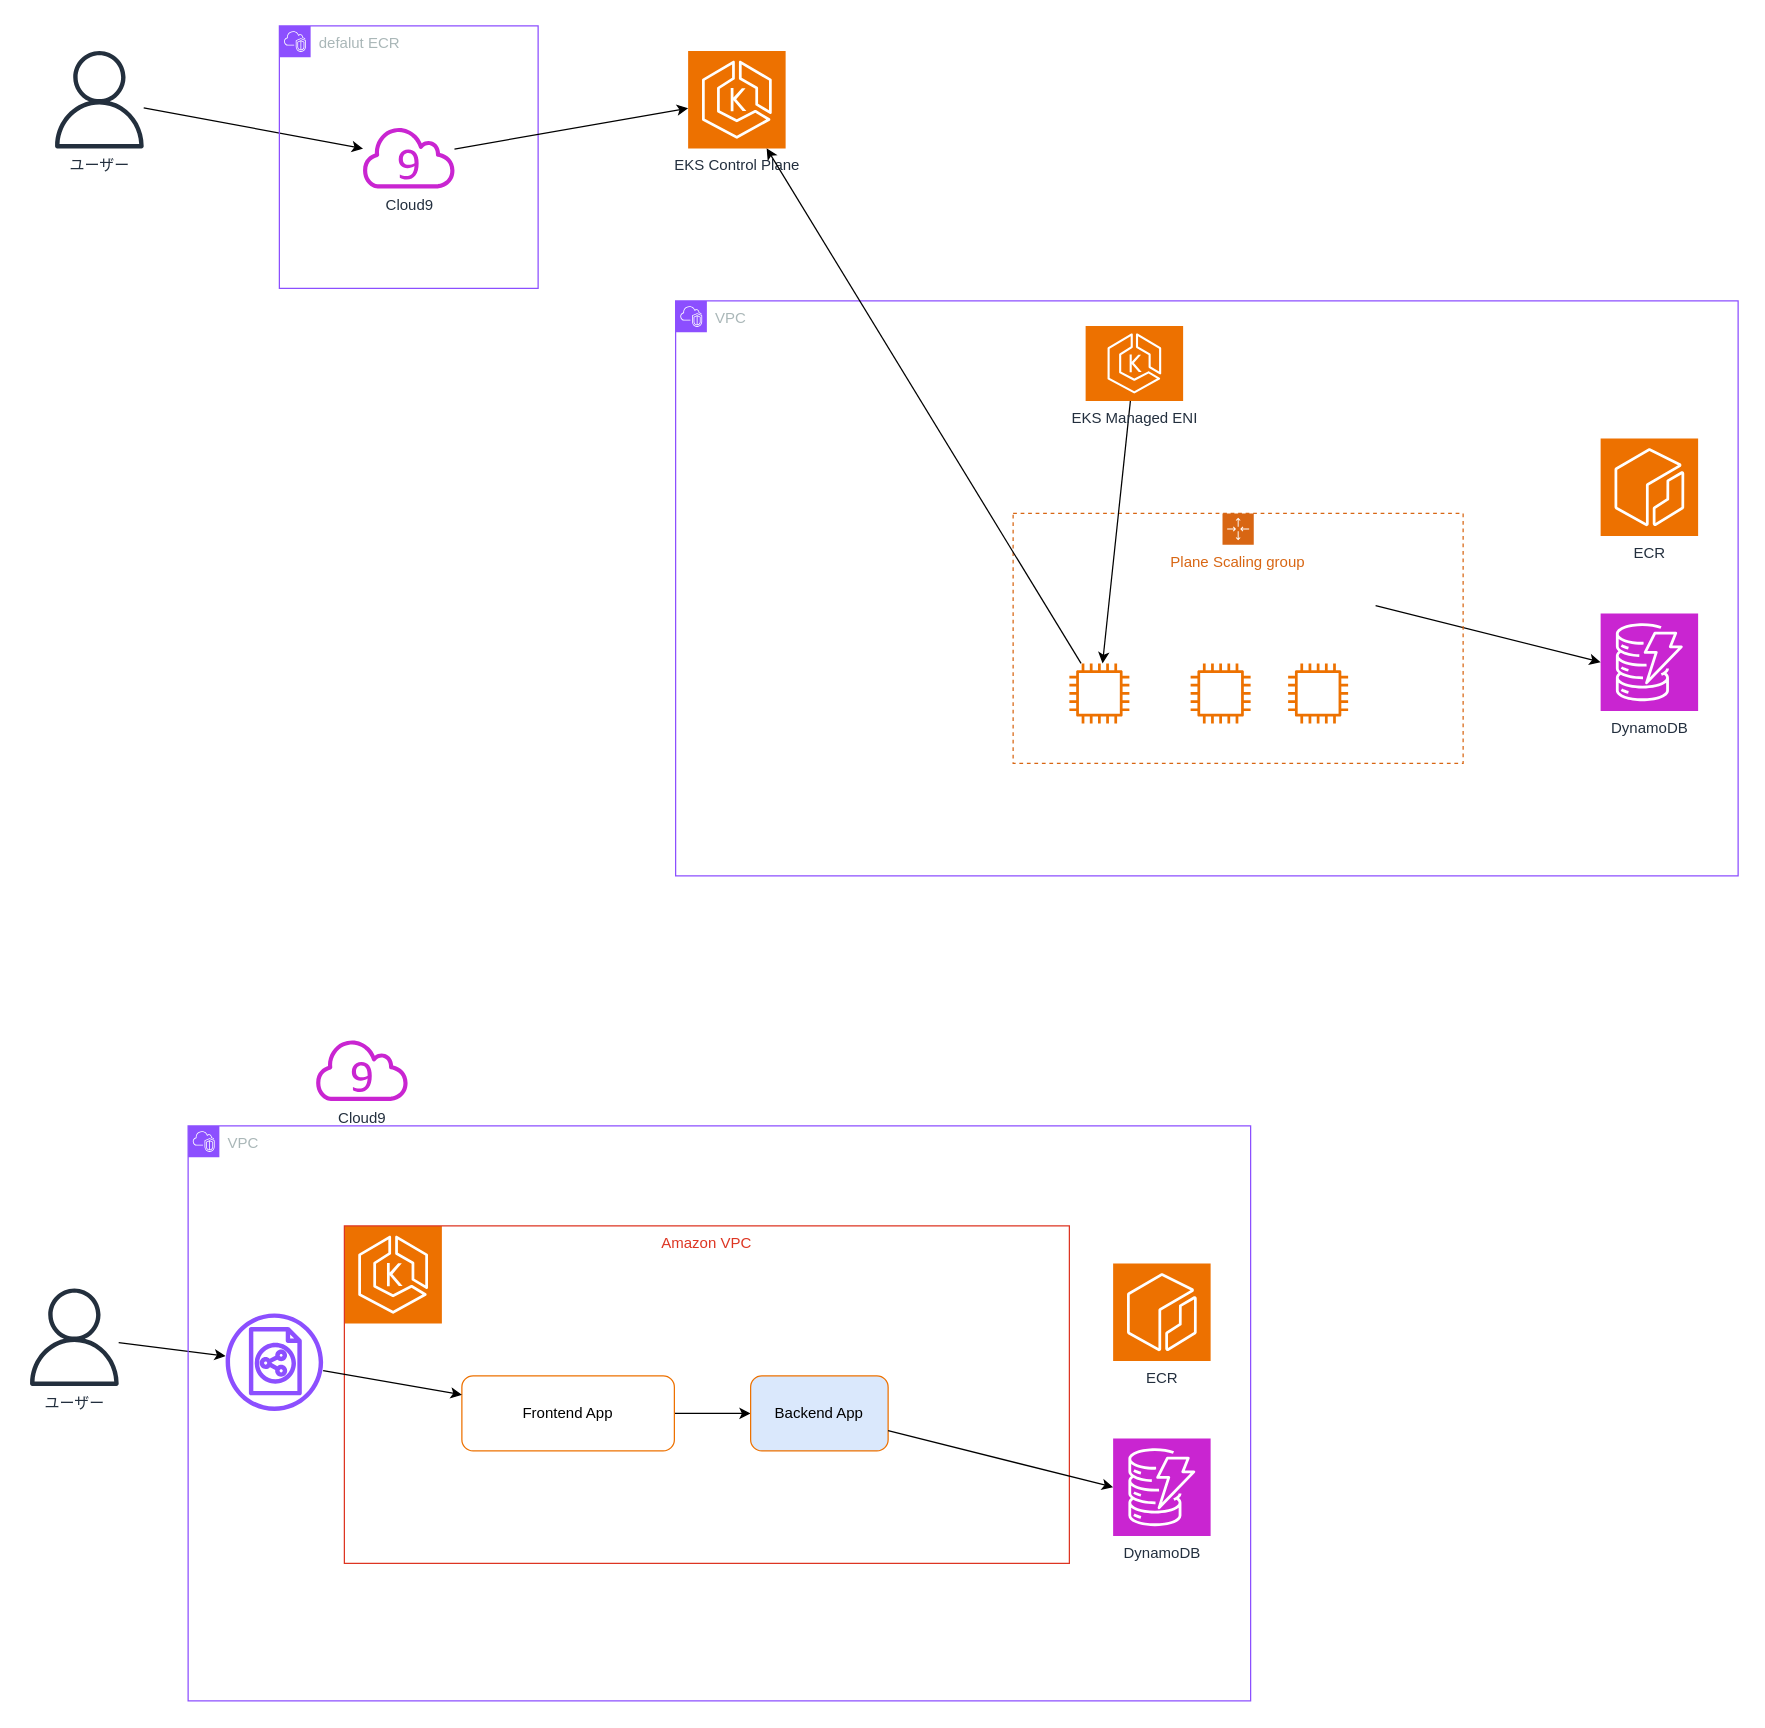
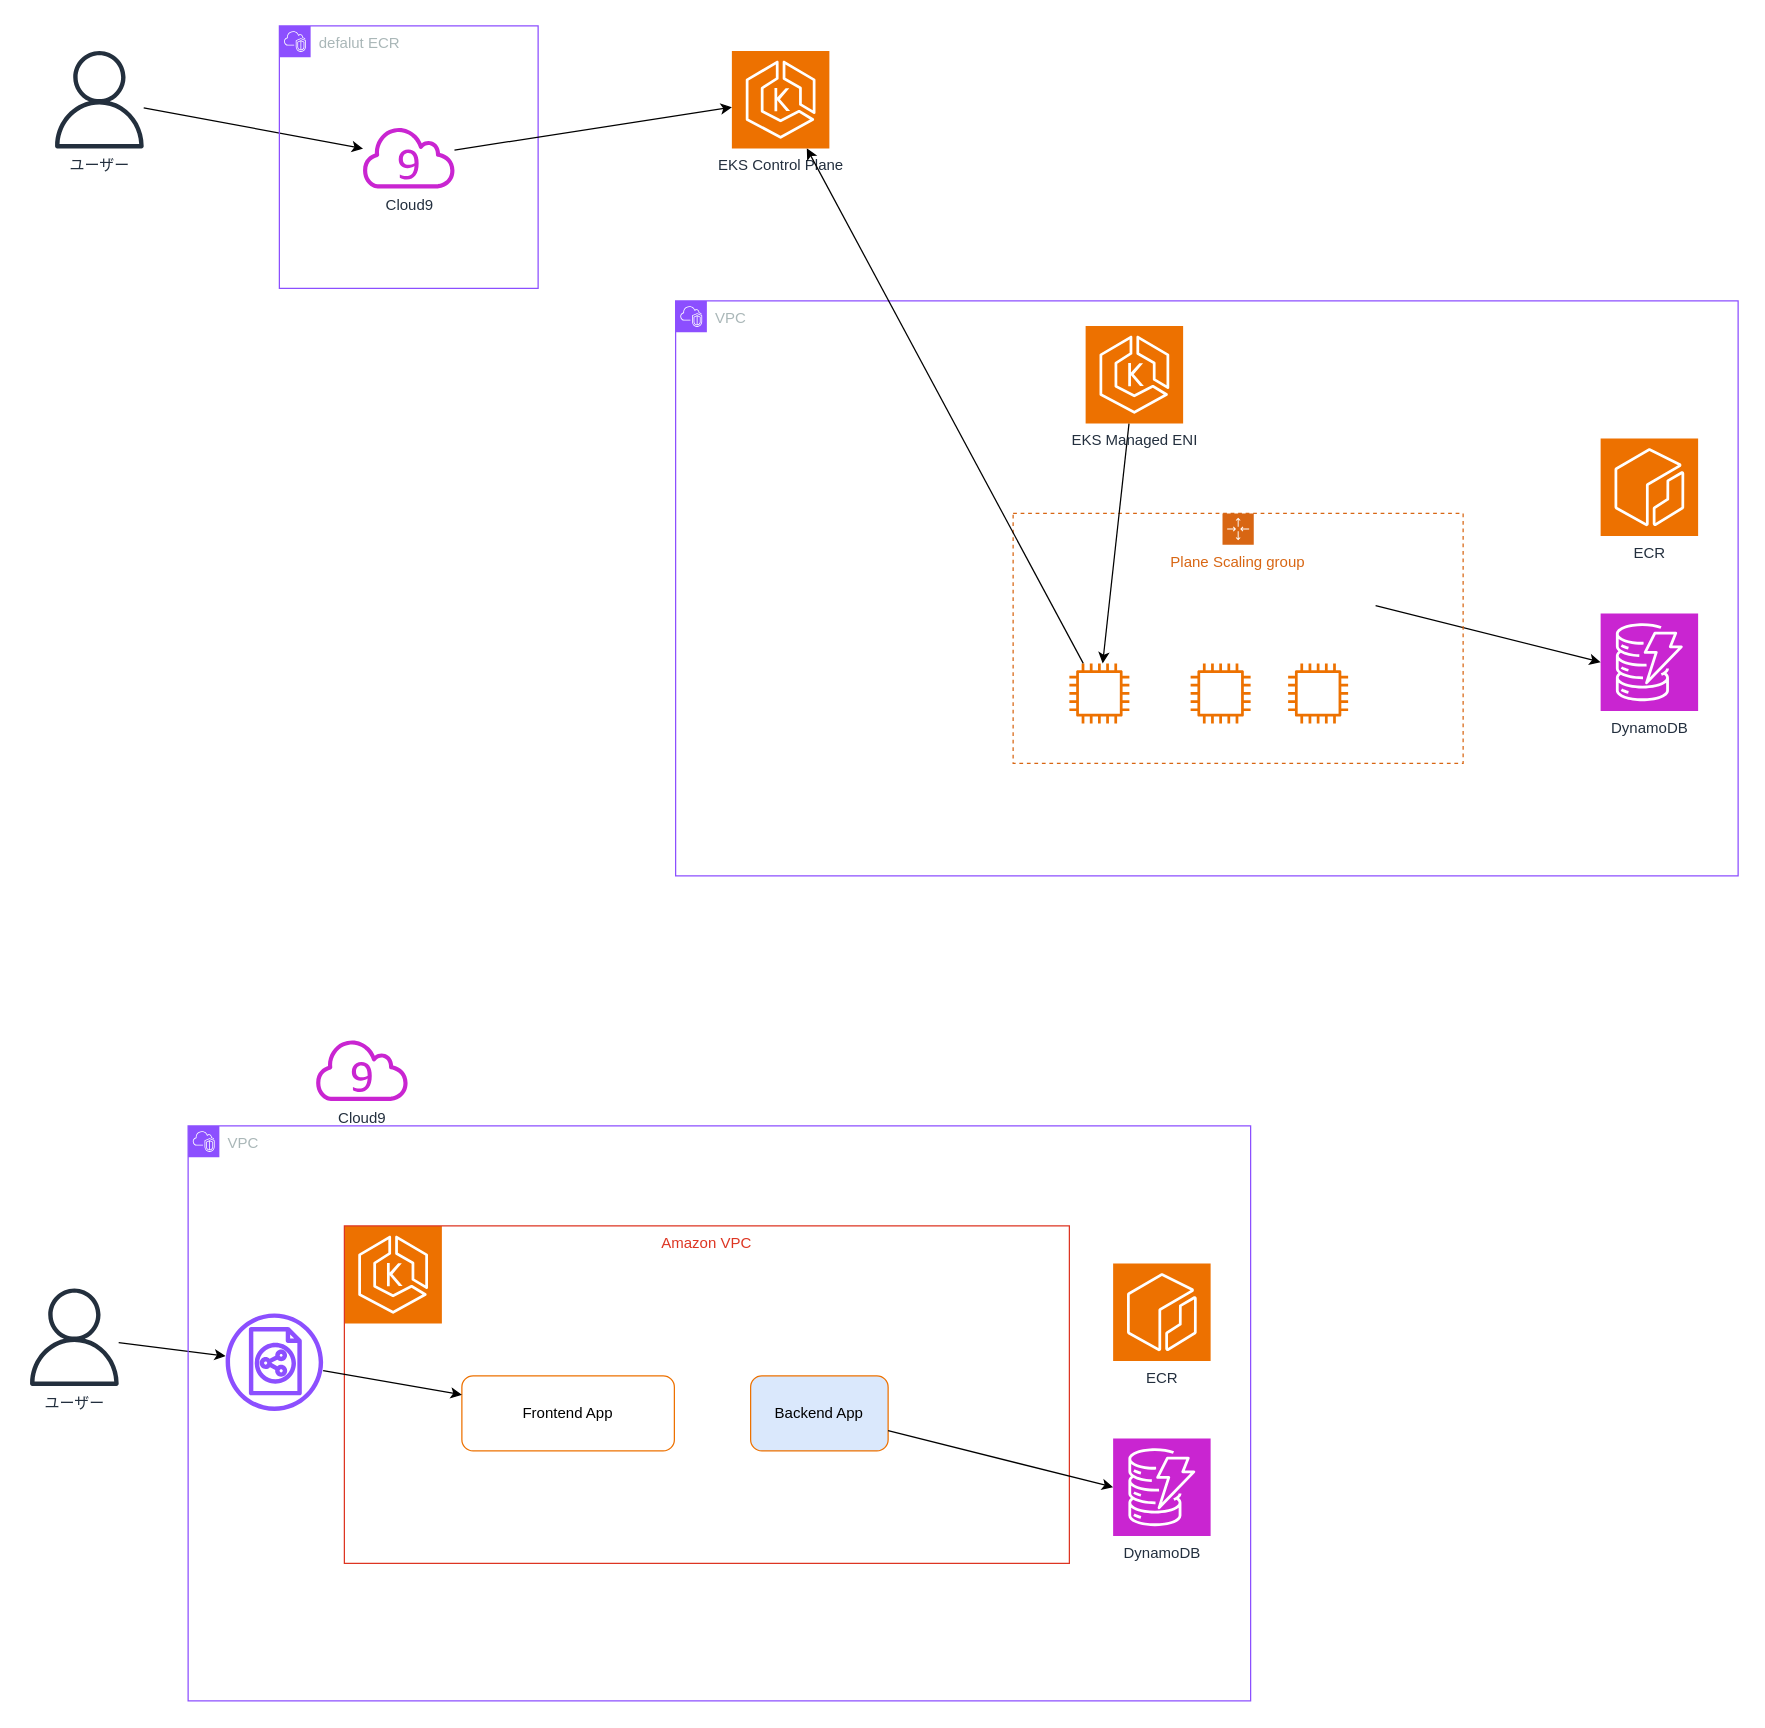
- <mxCell id="30" value="EKS Control Plane" style="sketch=0;points=[[0,0,0],[0.25,0,0],[0.5,0,0],[0.75,0,0],[1,0,0],[0,1,0],[0.25,1,0],[0.5,1,0],[0.75,1,0],[1,1,0],[0,0.25,0],[0,0.5,0],[0,0.75,0],[1,0.25,0],[1,0.5,0],[1,0.75,0]];outlineConnect=0;fontColor=#232F3E;fillColor=#ED7100;strokeColor=#ffffff;dashed=0;verticalLabelPosition=bottom;verticalAlign=top;align=center;html=1;fontSize=12;fontStyle=0;aspect=fixed;shape=mxgraph.aws4.resourceIcon;resIcon=mxgraph.aws4.eks;" vertex="1" parent="1"><mxGeometry x="550" y="40" width="78" height="78" as="geometry" /></mxCell>
+ <mxCell id="30" value="EKS Control Plane" style="sketch=0;points=[[0,0,0],[0.25,0,0],[0.5,0,0],[0.75,0,0],[1,0,0],[0,1,0],[0.25,1,0],[0.5,1,0],[0.75,1,0],[1,1,0],[0,0.25,0],[0,0.5,0],[0,0.75,0],[1,0.25,0],[1,0.5,0],[1,0.75,0]];outlineConnect=0;fontColor=#232F3E;fillColor=#ED7100;strokeColor=#ffffff;dashed=0;verticalLabelPosition=bottom;verticalAlign=top;align=center;html=1;fontSize=12;fontStyle=0;aspect=fixed;shape=mxgraph.aws4.resourceIcon;resIcon=mxgraph.aws4.eks;" vertex="1" parent="1"><mxGeometry x="585" y="40" width="78" height="78" as="geometry" /></mxCell>
- <mxCell id="27" value="EKS Managed ENI" style="sketch=0;points=[[0,0,0],[0.25,0,0],[0.5,0,0],[0.75,0,0],[1,0,0],[0,1,0],[0.25,1,0],[0.5,1,0],[0.75,1,0],[1,1,0],[0,0.25,0],[0,0.5,0],[0,0.75,0],[1,0.25,0],[1,0.5,0],[1,0.75,0]];outlineConnect=0;fontColor=#232F3E;fillColor=#ED7100;strokeColor=#ffffff;dashed=0;verticalLabelPosition=bottom;verticalAlign=top;align=center;html=1;fontSize=12;fontStyle=0;aspect=fixed;shape=mxgraph.aws4.resourceIcon;resIcon=mxgraph.aws4.eks;" vertex="1" parent="18"><mxGeometry x="328" y="20" width="78" height="60" as="geometry" /></mxCell>
+ <mxCell id="27" value="EKS Managed ENI" style="sketch=0;points=[[0,0,0],[0.25,0,0],[0.5,0,0],[0.75,0,0],[1,0,0],[0,1,0],[0.25,1,0],[0.5,1,0],[0.75,1,0],[1,1,0],[0,0.25,0],[0,0.5,0],[0,0.75,0],[1,0.25,0],[1,0.5,0],[1,0.75,0]];outlineConnect=0;fontColor=#232F3E;fillColor=#ED7100;strokeColor=#ffffff;dashed=0;verticalLabelPosition=bottom;verticalAlign=top;align=center;html=1;fontSize=12;fontStyle=0;aspect=fixed;shape=mxgraph.aws4.resourceIcon;resIcon=mxgraph.aws4.eks;" vertex="1" parent="18"><mxGeometry x="328" y="20" width="78" height="78" as="geometry" /></mxCell>
- <mxCell id="8" style="edgeStyle=none;html=1;" edge="1" parent="4" source="9" target="10"><mxGeometry relative="1" as="geometry" /></mxCell>
